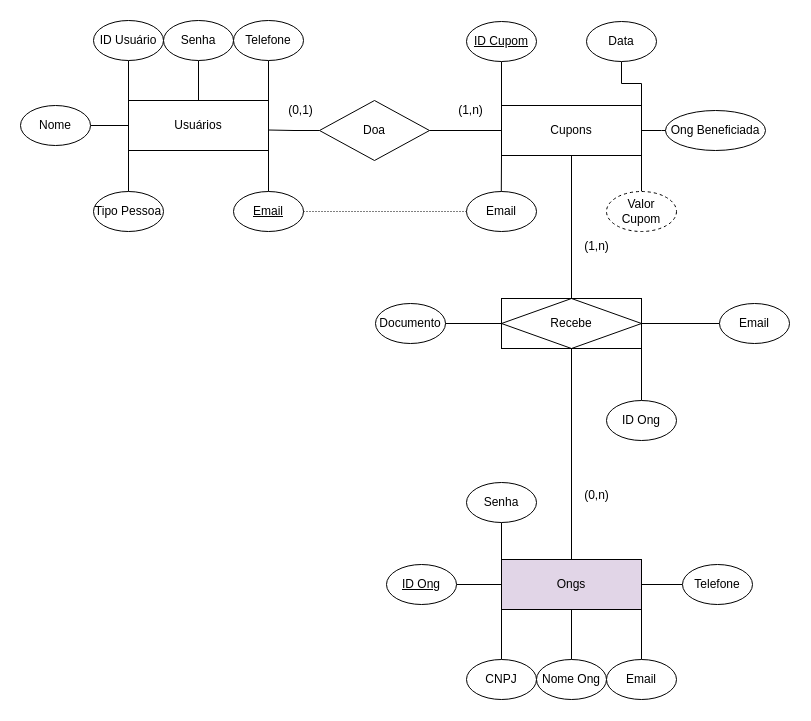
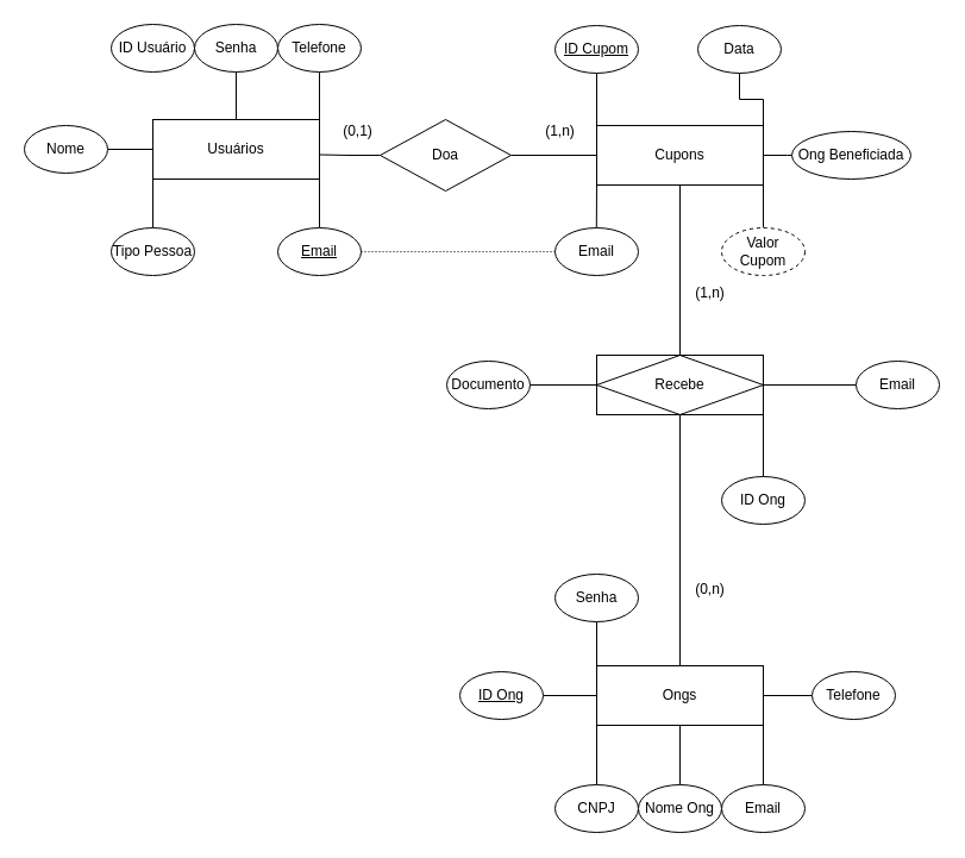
- <mxCell id="19" style="edgeStyle=orthogonalEdgeStyle;rounded=0;orthogonalLoop=1;jettySize=auto;html=1;entryX=0;entryY=0;entryDx=0;entryDy=0;endArrow=none;endFill=0;" parent="1" source="20" target="3" edge="1"><mxGeometry relative="1" as="geometry" /></mxCell>
- <mxCell id="15" value="Ongs" style="whiteSpace=wrap;html=1;align=center;fillColor=#e1d5e7;" parent="1" vertex="1"><mxGeometry x="501" y="559" width="140" height="50" as="geometry" /></mxCell>
+ <mxCell id="15" value="Ongs" style="whiteSpace=wrap;html=1;align=center;" parent="1" vertex="1"><mxGeometry x="501" y="559" width="140" height="50" as="geometry" /></mxCell>
